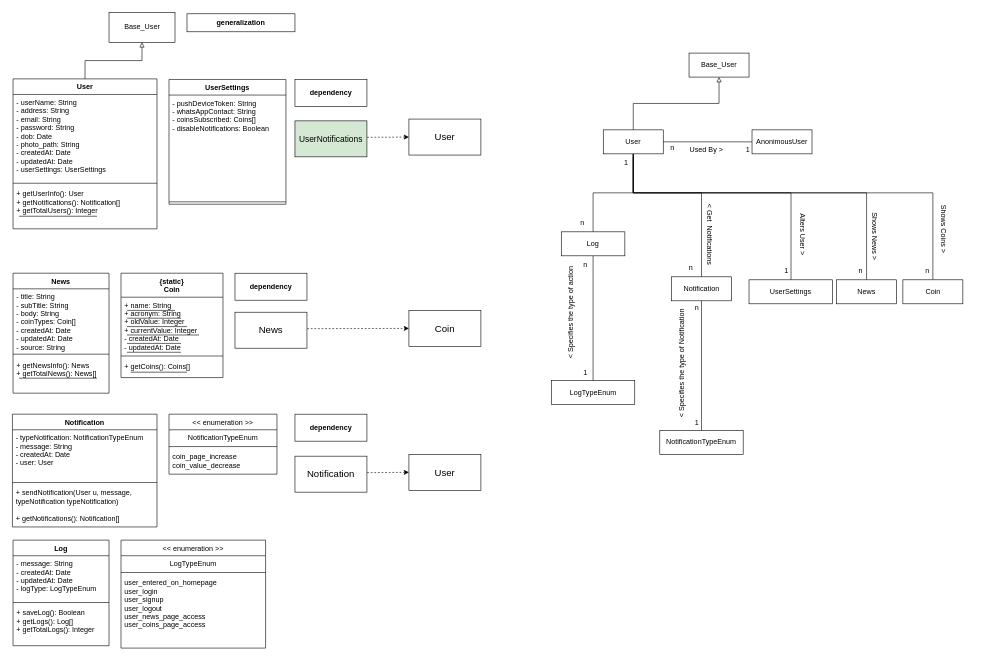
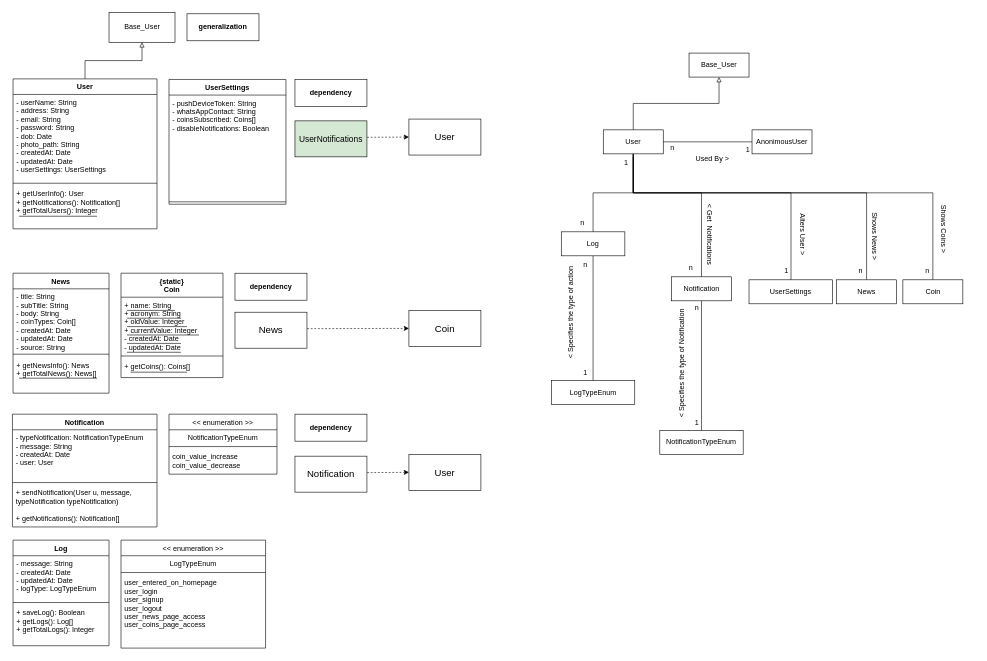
- <mxCell id="47" value="&lt;b&gt;generalization&lt;/b&gt;" style="rounded=0;whiteSpace=wrap;html=1;" parent="1" vertex="1"><mxGeometry x="311" y="22.5" width="180" height="30" as="geometry" /></mxCell>
+ <mxCell id="47" value="&lt;b&gt;generalization&lt;/b&gt;" style="rounded=0;whiteSpace=wrap;html=1;" parent="1" vertex="1"><mxGeometry x="311" y="22.5" width="120" height="45" as="geometry" /></mxCell>
- <mxCell id="76" value="&amp;nbsp;Used By &amp;gt;" style="text;html=1;align=center;verticalAlign=middle;resizable=0;points=[];autosize=1;strokeColor=none;fillColor=none;" parent="1" vertex="1"><mxGeometry x="1135" y="235" width="80" height="30" as="geometry" /></mxCell>
+ <mxCell id="76" value="&amp;nbsp;Used By &amp;gt;" style="text;html=1;align=center;verticalAlign=middle;resizable=0;points=[];autosize=1;strokeColor=none;fillColor=none;" parent="1" vertex="1"><mxGeometry x="1145" y="250" width="80" height="30" as="geometry" /></mxCell>
- <mxCell id="36" value="coin_page_increase&#10;coin_value_decrease" style="text;strokeColor=none;fillColor=none;align=left;verticalAlign=top;spacingLeft=4;spacingRight=4;overflow=hidden;rotatable=0;points=[[0,0.5],[1,0.5]];portConstraint=eastwest;" parent="33" vertex="1"><mxGeometry y="58" width="180" height="42" as="geometry" /></mxCell>
+ <mxCell id="36" value="coin_value_increase&#10;coin_value_decrease" style="text;strokeColor=none;fillColor=none;align=left;verticalAlign=top;spacingLeft=4;spacingRight=4;overflow=hidden;rotatable=0;points=[[0,0.5],[1,0.5]];portConstraint=eastwest;" parent="33" vertex="1"><mxGeometry y="58" width="180" height="42" as="geometry" /></mxCell>
